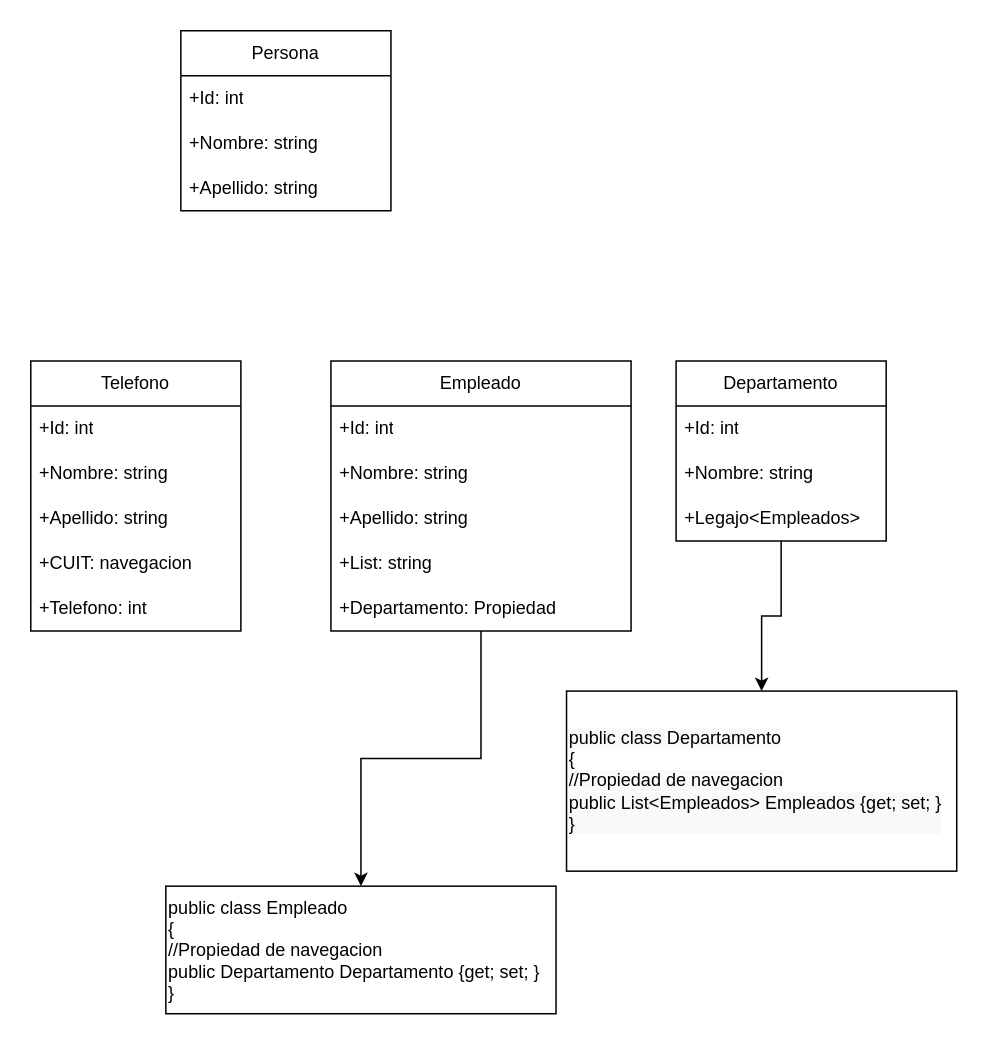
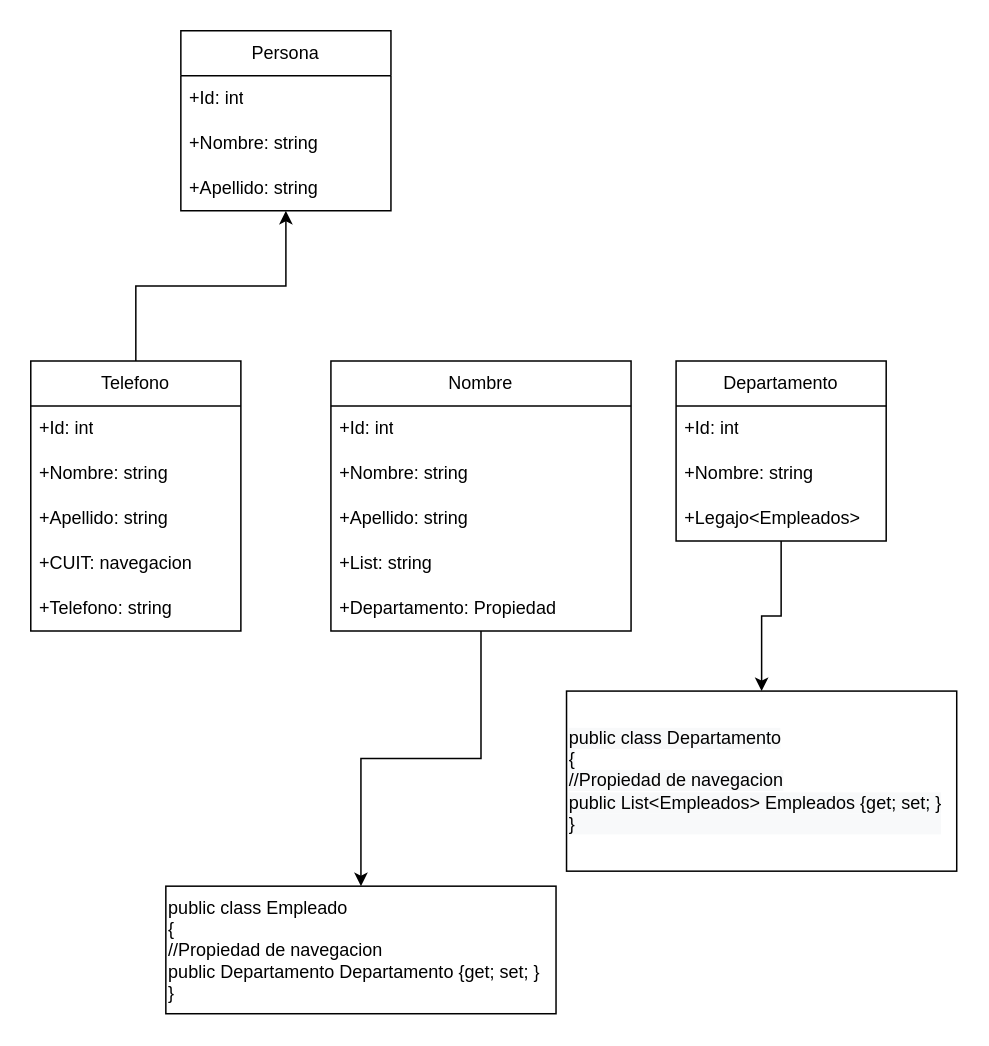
+ <mxCell id="2" style="edgeStyle=orthogonalEdgeStyle;rounded=0;orthogonalLoop=1;jettySize=auto;html=1;" edge="1" parent="1" source="3" target="21"><mxGeometry relative="1" as="geometry" /></mxCell>
- <mxCell id="10" value="Empleado" style="swimlane;fontStyle=0;childLayout=stackLayout;horizontal=1;startSize=30;horizontalStack=0;resizeParent=1;resizeParentMax=0;resizeLast=0;collapsible=1;marginBottom=0;whiteSpace=wrap;html=1;" vertex="1" parent="1"><mxGeometry x="220" y="240" width="200" height="180" as="geometry" /></mxCell>
+ <mxCell id="10" value="Nombre" style="swimlane;fontStyle=0;childLayout=stackLayout;horizontal=1;startSize=30;horizontalStack=0;resizeParent=1;resizeParentMax=0;resizeLast=0;collapsible=1;marginBottom=0;whiteSpace=wrap;html=1;" vertex="1" parent="1"><mxGeometry x="220" y="240" width="200" height="180" as="geometry" /></mxCell>
- <mxCell id="8" value="+Telefono: int" style="text;strokeColor=none;fillColor=none;align=left;verticalAlign=middle;spacingLeft=4;spacingRight=4;overflow=hidden;points=[[0,0.5],[1,0.5]];portConstraint=eastwest;rotatable=0;whiteSpace=wrap;html=1;" vertex="1" parent="3"><mxGeometry y="150" width="140" height="30" as="geometry" /></mxCell>
+ <mxCell id="8" value="+Telefono: string" style="text;strokeColor=none;fillColor=none;align=left;verticalAlign=middle;spacingLeft=4;spacingRight=4;overflow=hidden;points=[[0,0.5],[1,0.5]];portConstraint=eastwest;rotatable=0;whiteSpace=wrap;html=1;" vertex="1" parent="3"><mxGeometry y="150" width="140" height="30" as="geometry" /></mxCell>
